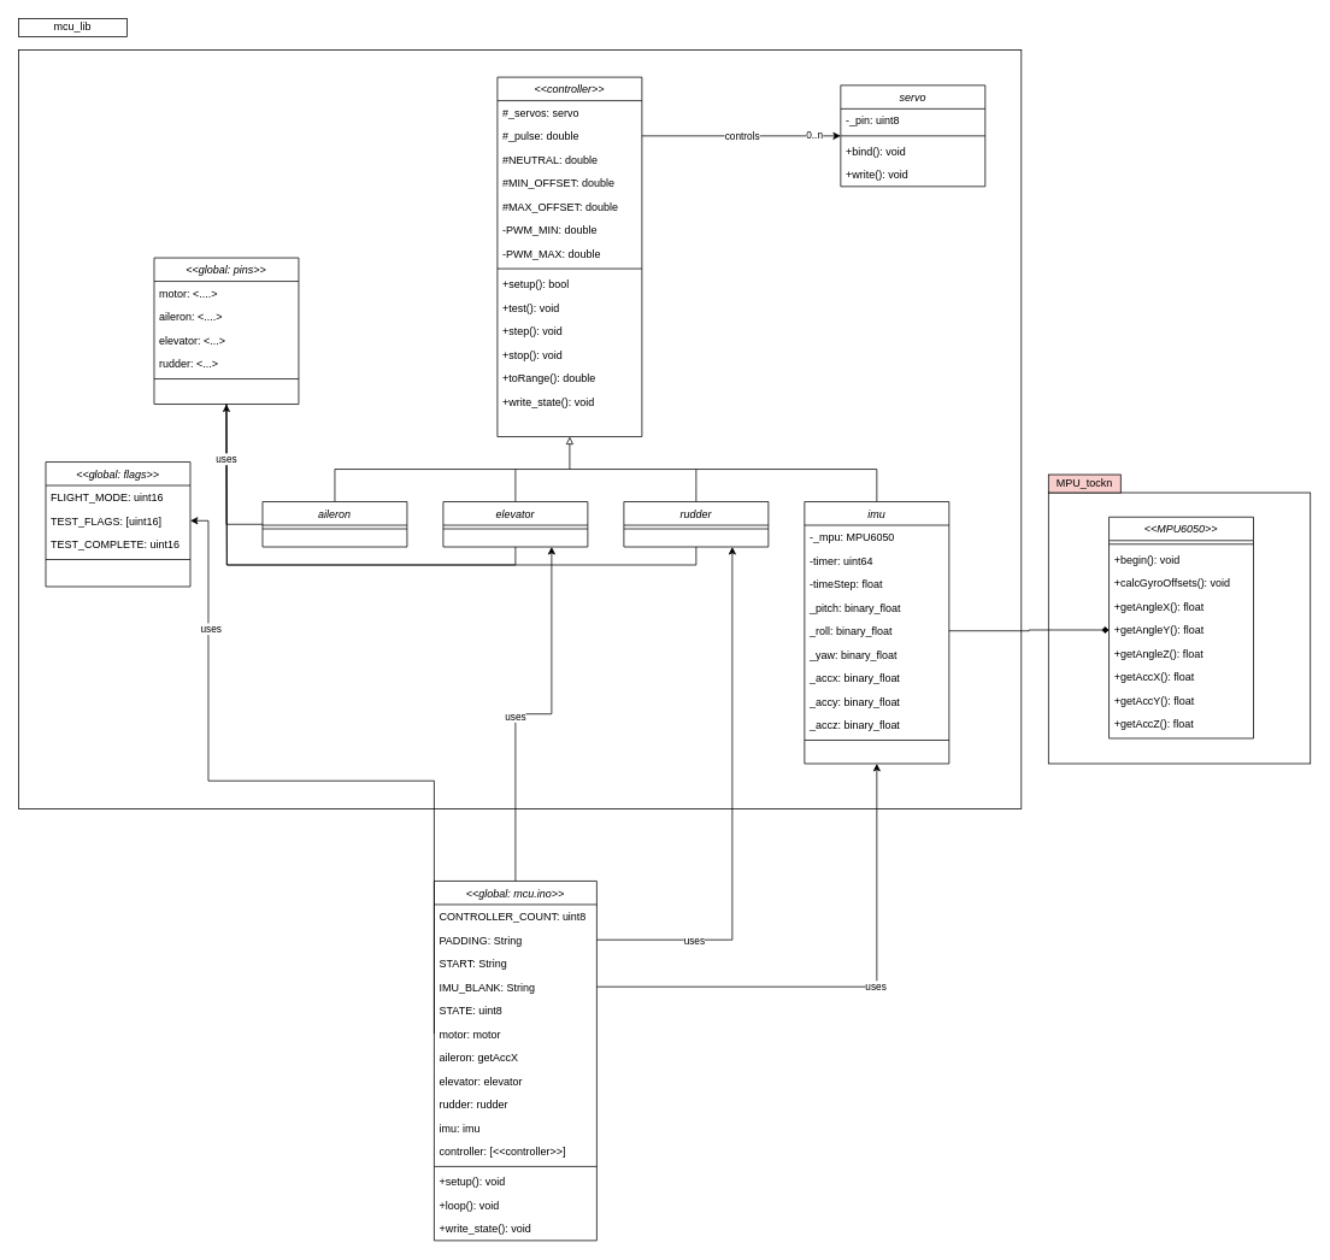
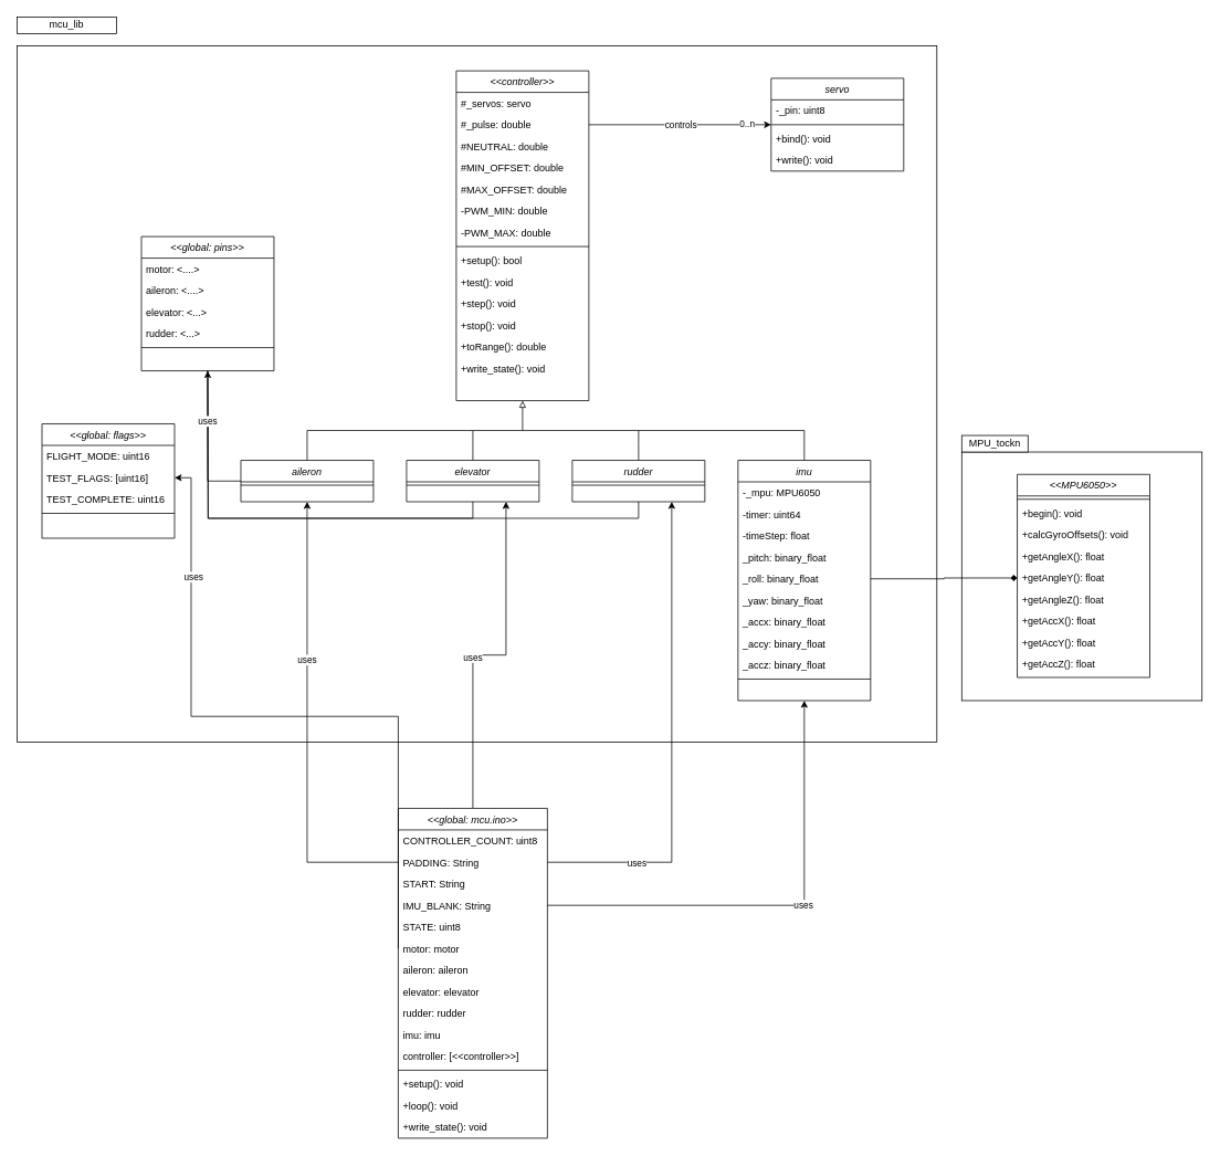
- <mxCell id="101" value="MPU_tockn" style="rounded=0;whiteSpace=wrap;html=1;fillColor=#f8cecc;" vertex="1" parent="1"><mxGeometry x="1160" y="525" width="80" height="20" as="geometry" /></mxCell>
+ <mxCell id="101" value="MPU_tockn" style="rounded=0;whiteSpace=wrap;html=1;" vertex="1" parent="1"><mxGeometry x="1160" y="525" width="80" height="20" as="geometry" /></mxCell>
+ <mxCell id="81" style="edgeStyle=orthogonalEdgeStyle;rounded=0;orthogonalLoop=1;jettySize=auto;html=1;exitX=0;exitY=0.5;exitDx=0;exitDy=0;entryX=0.5;entryY=1;entryDx=0;entryDy=0;" parent="1" source="67" target="40" edge="1"><mxGeometry relative="1" as="geometry" /></mxCell>
+ <mxCell id="82" value="uses" style="edgeLabel;html=1;align=center;verticalAlign=middle;resizable=0;points=[];" parent="81" vertex="1" connectable="0"><mxGeometry x="0.304" y="1" relative="1" as="geometry"><mxPoint as="offset" /></mxGeometry></mxCell>
- <mxCell id="72" value="aileron: getAccX" style="text;align=left;verticalAlign=top;spacingLeft=4;spacingRight=4;overflow=hidden;rotatable=0;points=[[0,0.5],[1,0.5]];portConstraint=eastwest;rounded=0;shadow=0;html=0;" parent="65" vertex="1"><mxGeometry y="182" width="180" height="26" as="geometry" /></mxCell>
+ <mxCell id="72" value="aileron: aileron" style="text;align=left;verticalAlign=top;spacingLeft=4;spacingRight=4;overflow=hidden;rotatable=0;points=[[0,0.5],[1,0.5]];portConstraint=eastwest;rounded=0;shadow=0;html=0;" parent="65" vertex="1"><mxGeometry y="182" width="180" height="26" as="geometry" /></mxCell>
